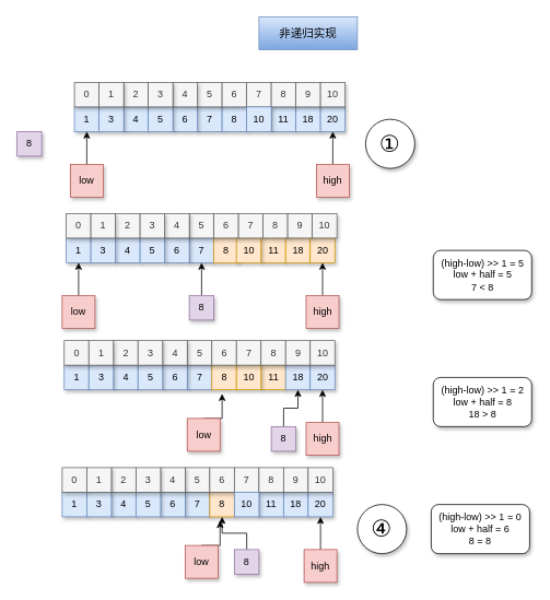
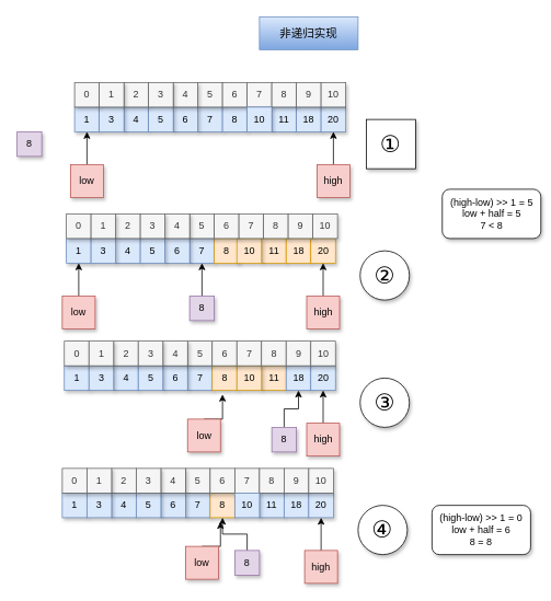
- <mxCell id="17" value="&lt;font style=&quot;font-size: 28px&quot;&gt;①&lt;/font&gt;" style="ellipse;whiteSpace=wrap;html=1;aspect=fixed;shadow=1;" parent="1" vertex="1"><mxGeometry x="445" y="145" width="60" height="60" as="geometry" /></mxCell>
+ <mxCell id="17" value="&lt;font style=&quot;font-size: 28px&quot;&gt;①&lt;/font&gt;" style="whiteSpace=wrap;html=1;aspect=fixed;shadow=1;rounded=0;" parent="1" vertex="1"><mxGeometry x="445" y="145" width="60" height="60" as="geometry" /></mxCell>
+ <mxCell id="34" value="&lt;font style=&quot;font-size: 28px&quot;&gt;②&lt;/font&gt;" style="ellipse;whiteSpace=wrap;html=1;aspect=fixed;shadow=1;" parent="1" vertex="1"><mxGeometry x="437.5" y="305" width="60" height="60" as="geometry" /></mxCell>
- <mxCell id="35" value="(high-low) &amp;gt;&amp;gt; 1 = 5&lt;br&gt;low + half = 5&lt;br&gt;7 &amp;lt; 8" style="rounded=1;whiteSpace=wrap;html=1;shadow=1;fillColor=#ffffff;" parent="1" vertex="1"><mxGeometry x="527.5" y="305" width="120" height="60" as="geometry" /></mxCell>
+ <mxCell id="35" value="(high-low) &amp;gt;&amp;gt; 1 = 5&lt;br&gt;low + half = 5&lt;br&gt;7 &amp;lt; 8" style="rounded=1;whiteSpace=wrap;html=1;shadow=1;fillColor=#ffffff;" parent="1" vertex="1"><mxGeometry x="537.5" y="230" width="120" height="60" as="geometry" /></mxCell>
+ <mxCell id="52" value="&lt;span style=&quot;font-size: 28px&quot;&gt;③&lt;/span&gt;" style="ellipse;whiteSpace=wrap;html=1;aspect=fixed;shadow=1;" parent="1" vertex="1"><mxGeometry x="437.5" y="460" width="60" height="60" as="geometry" /></mxCell>
- <mxCell id="53" value="(high-low) &amp;gt;&amp;gt; 1 = 2&lt;br&gt;low + half = 8&lt;br&gt;18 &amp;gt; 8" style="rounded=1;whiteSpace=wrap;html=1;shadow=1;fillColor=#ffffff;" parent="1" vertex="1"><mxGeometry x="527.5" y="460" width="120" height="60" as="geometry" /></mxCell>
